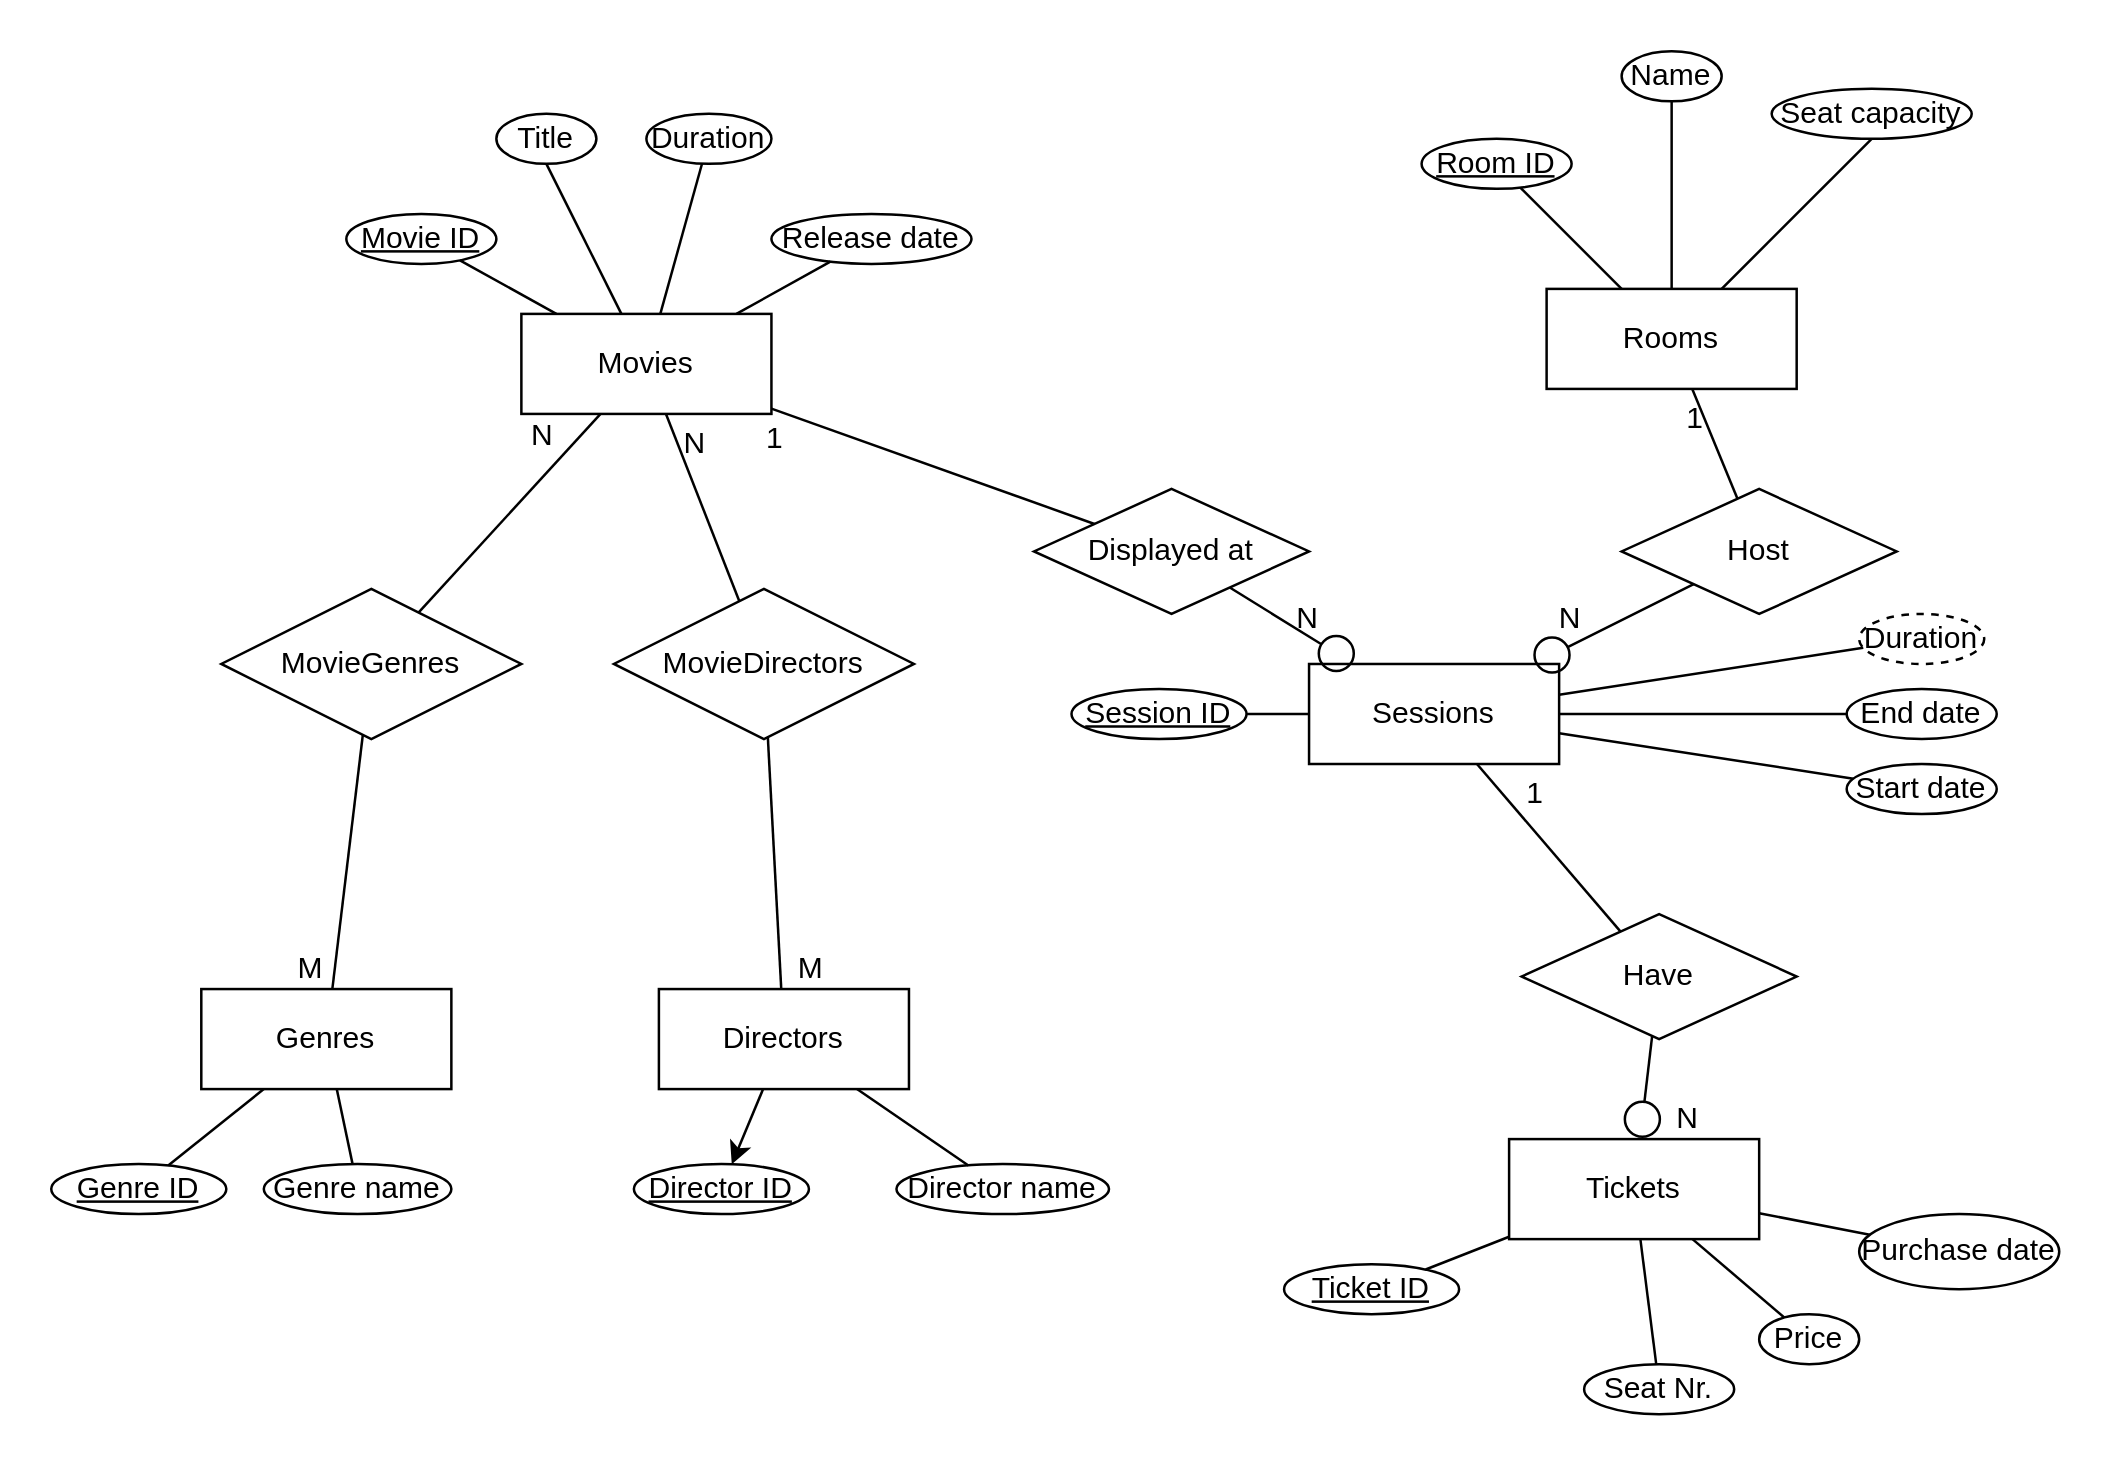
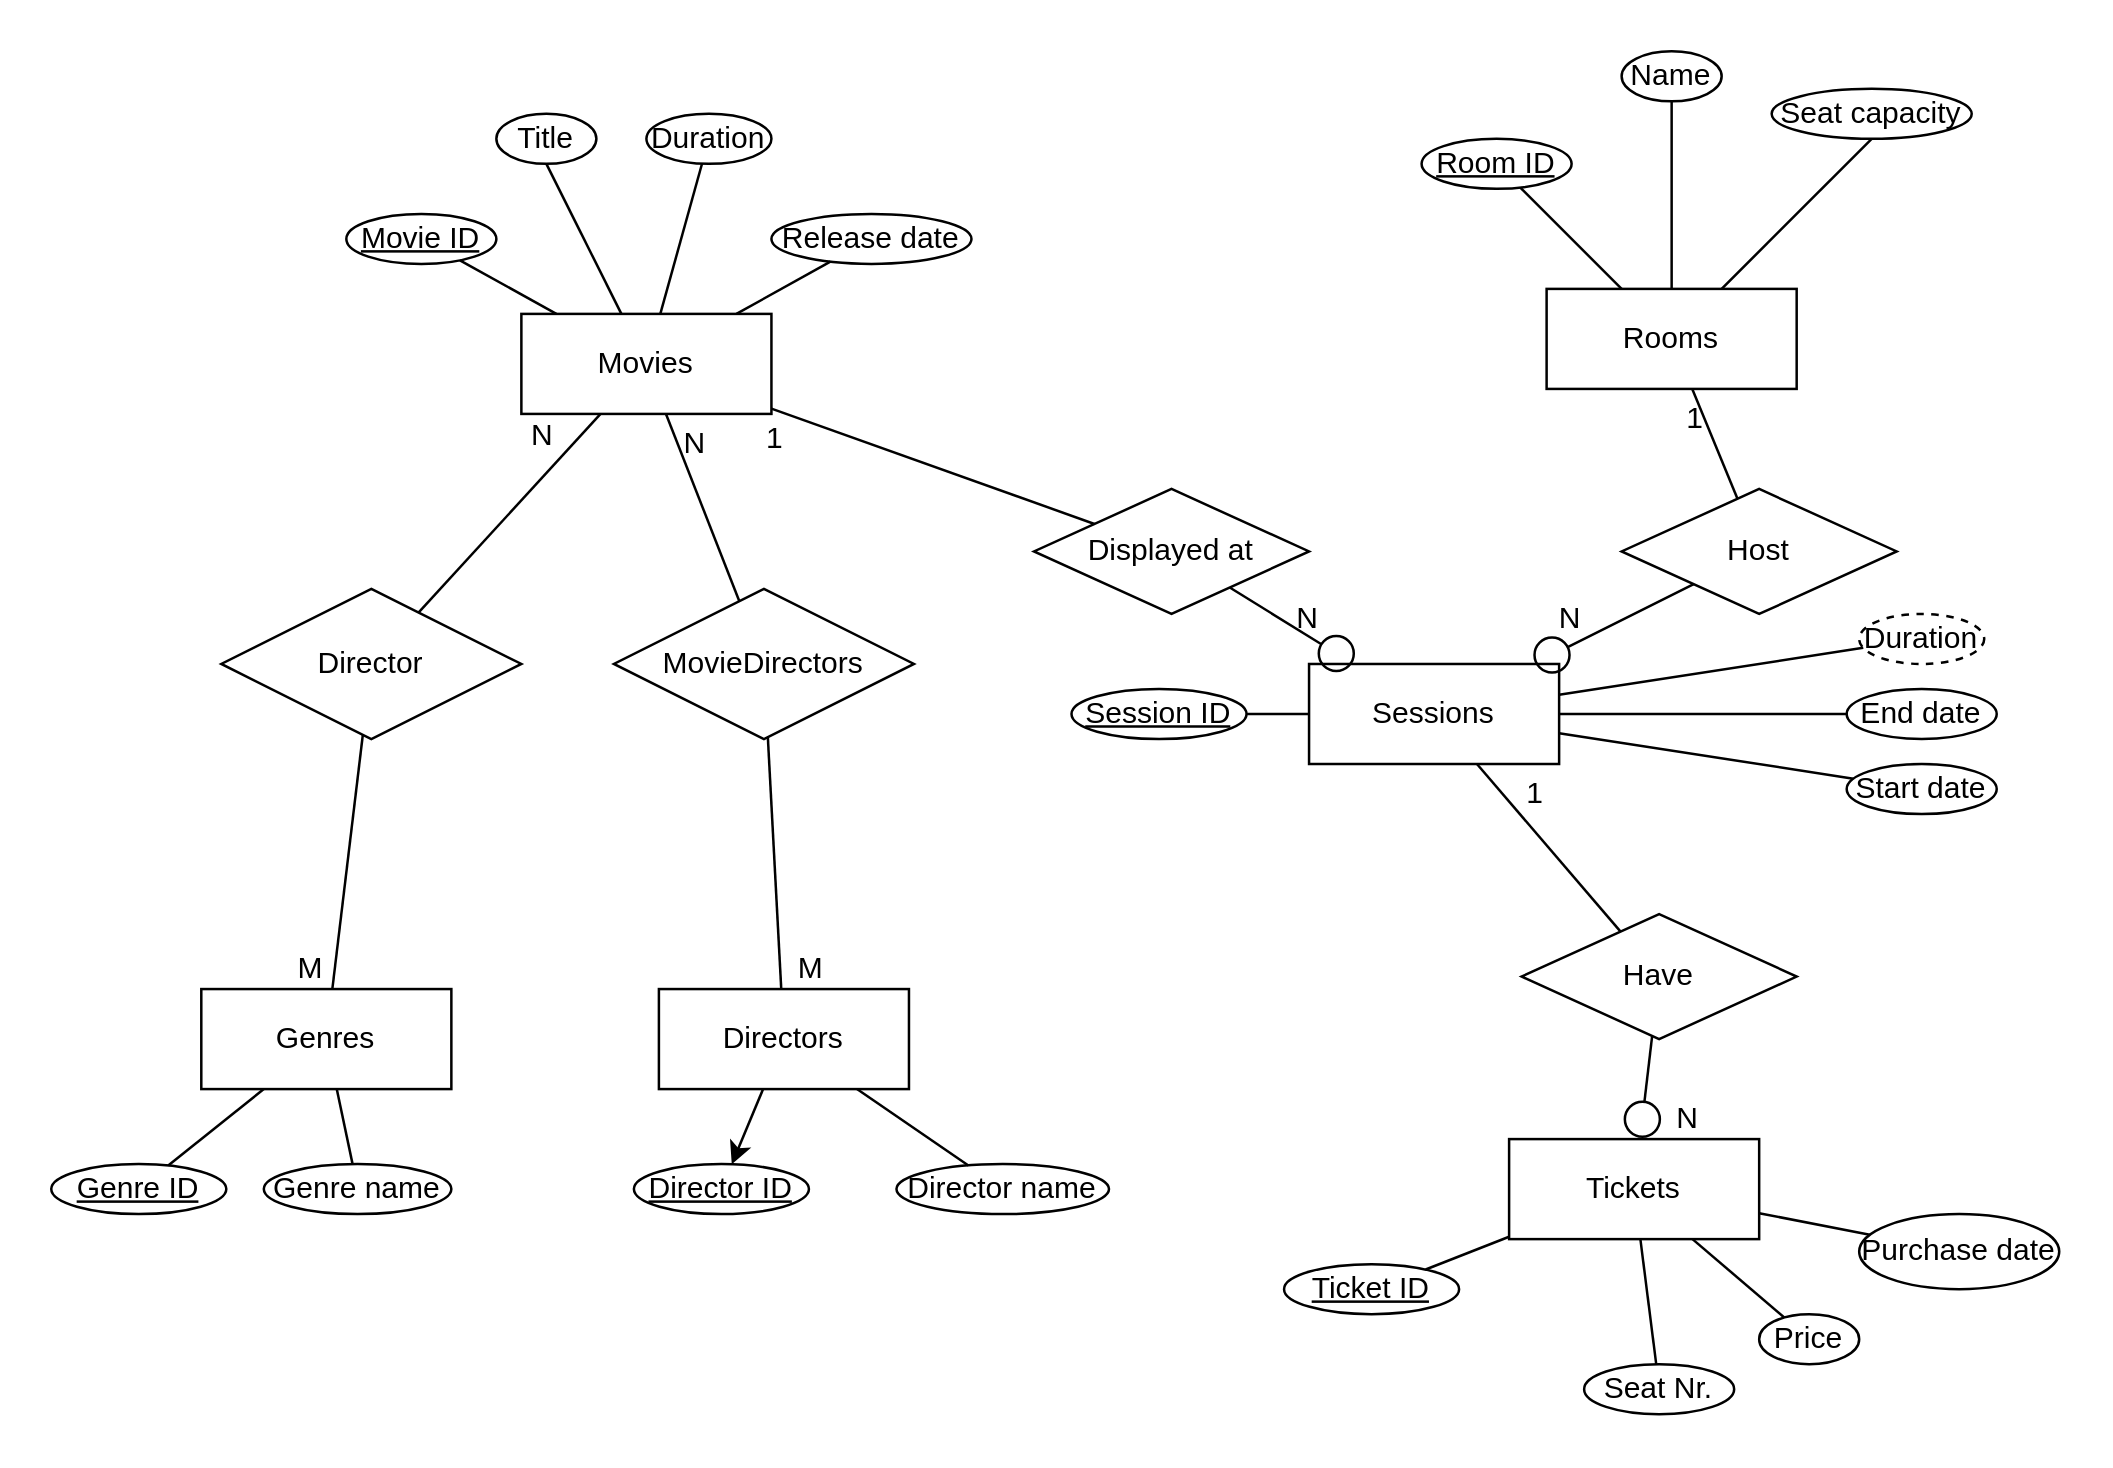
- <mxCell id="62" value="MovieGenres" style="shape=rhombus;perimeter=rhombusPerimeter;whiteSpace=wrap;html=1;align=center;" vertex="1" parent="1"><mxGeometry x="88" y="235" width="120" height="60" as="geometry" /></mxCell>
+ <mxCell id="62" value="Director" style="shape=rhombus;perimeter=rhombusPerimeter;whiteSpace=wrap;html=1;align=center;" vertex="1" parent="1"><mxGeometry x="88" y="235" width="120" height="60" as="geometry" /></mxCell>
